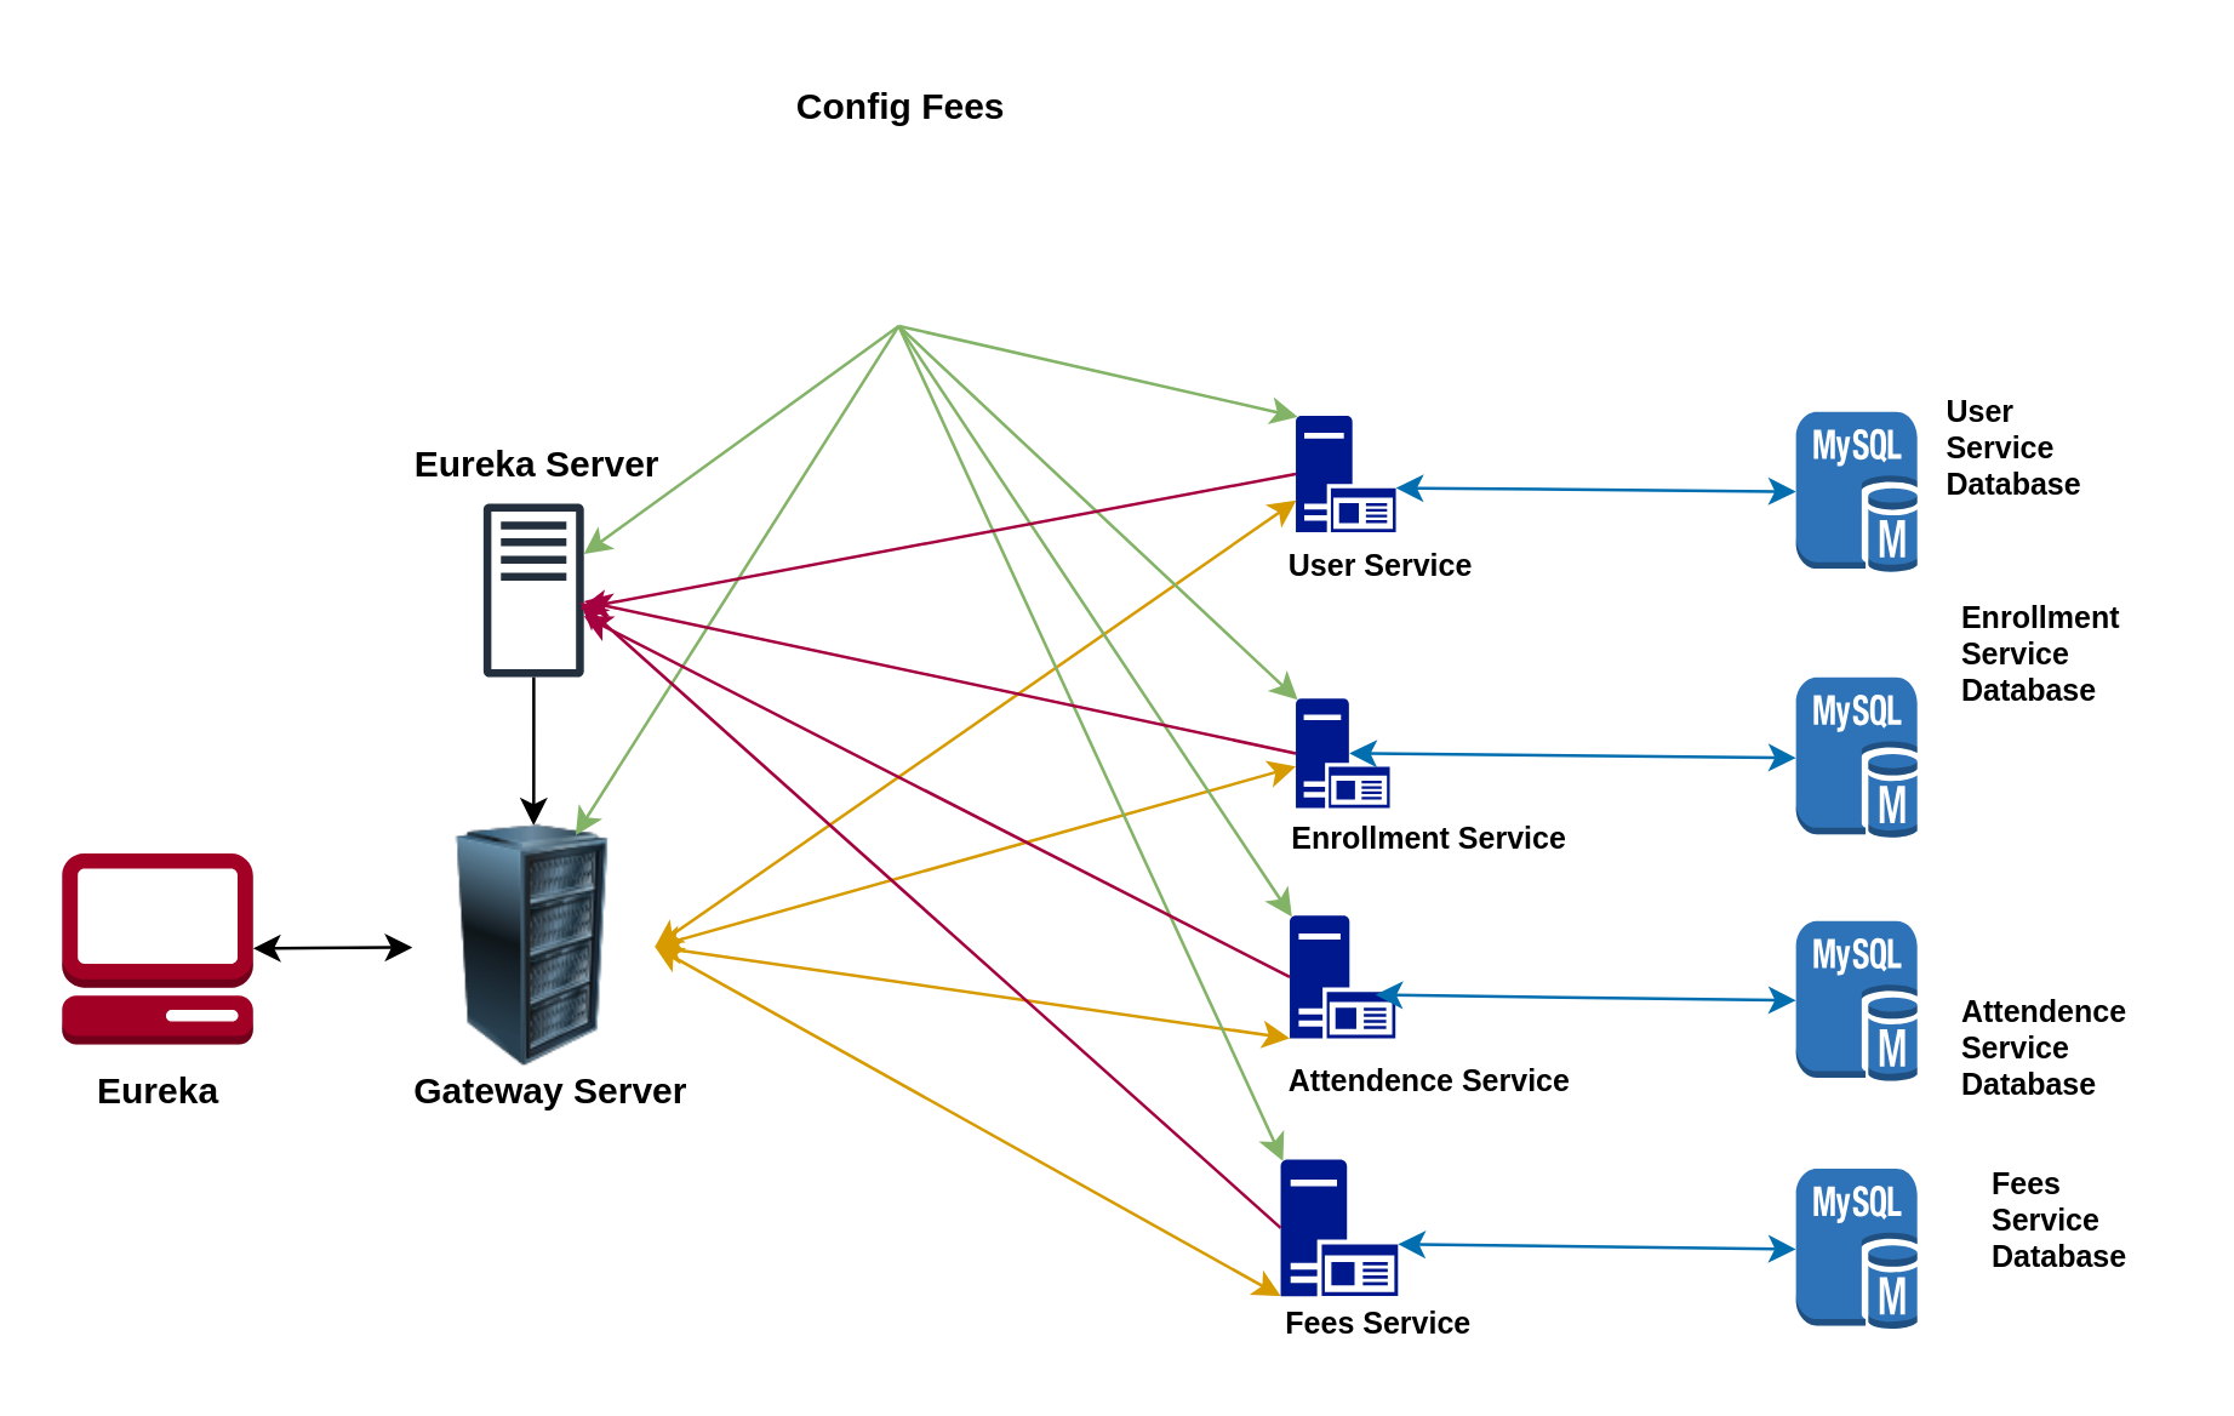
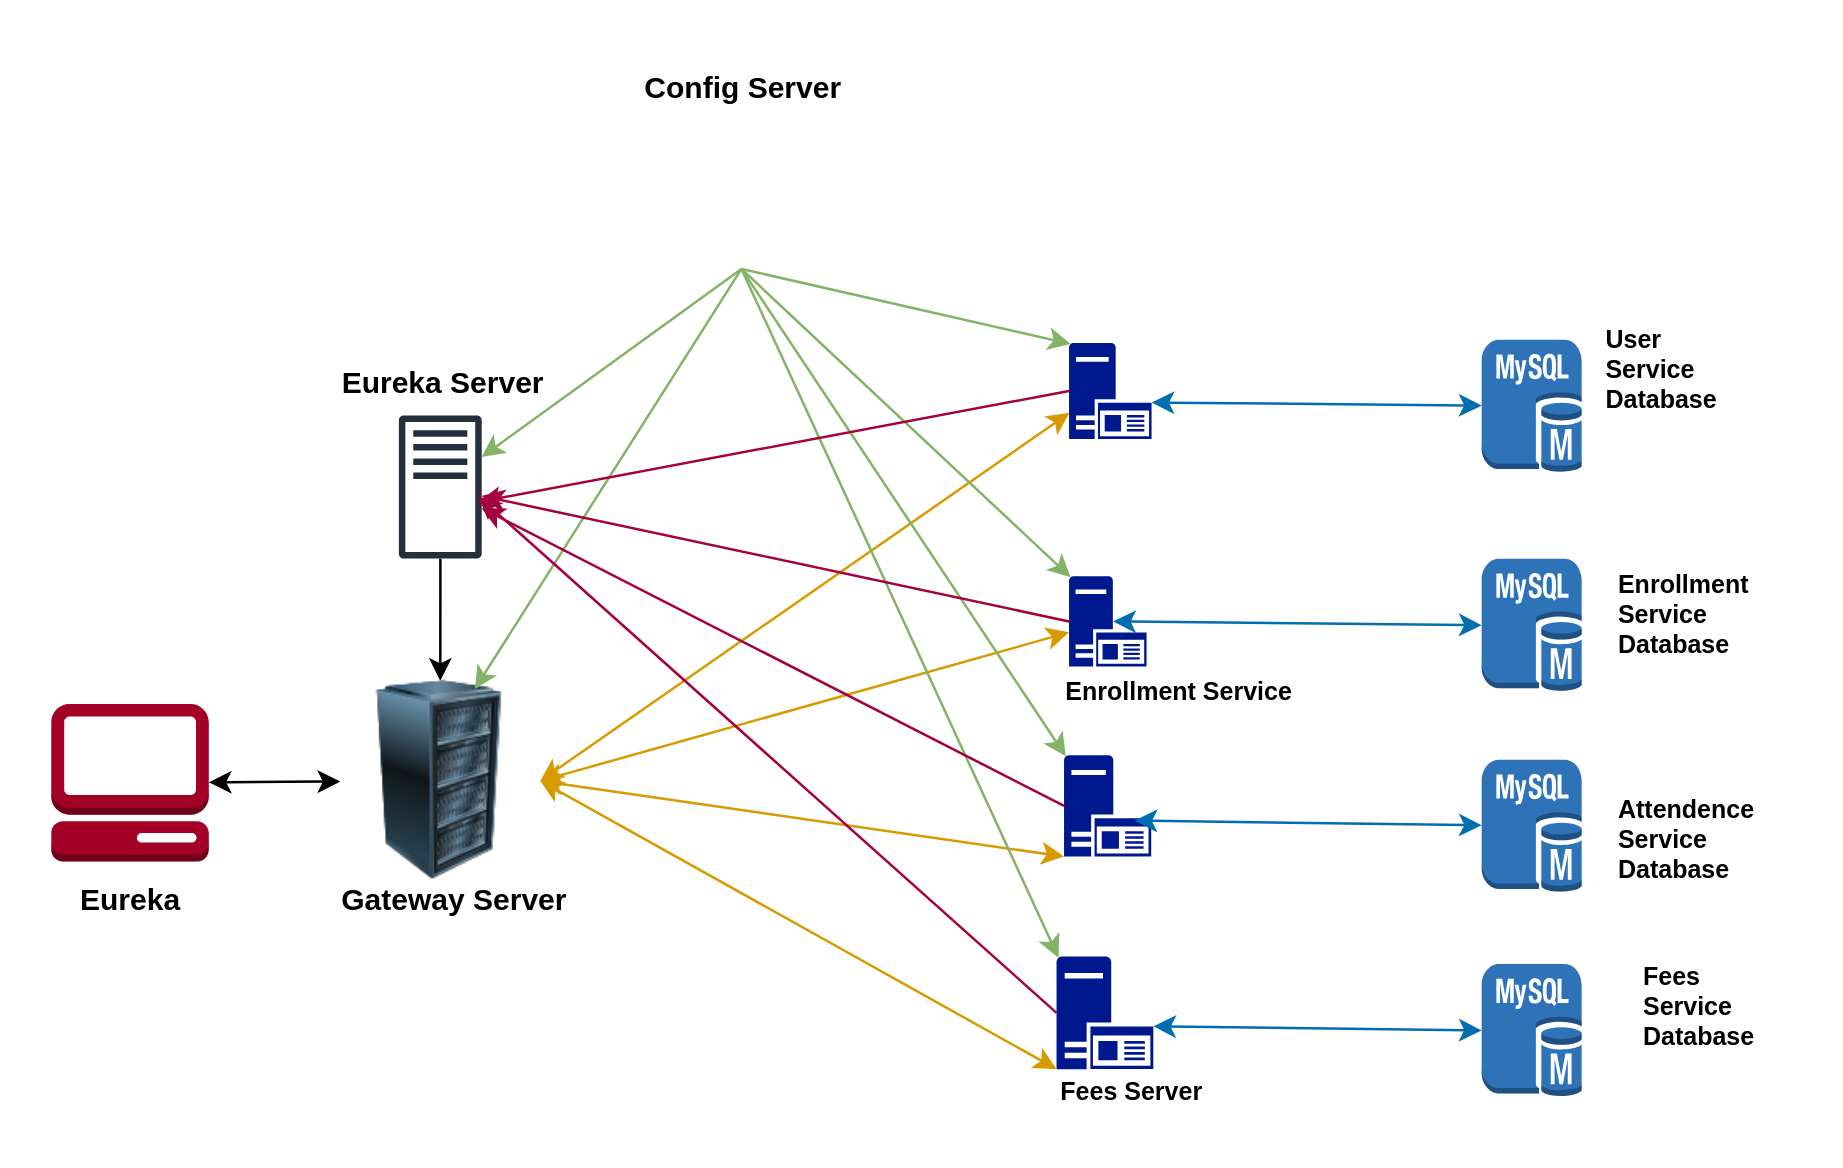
- <mxCell id="6" value="Config Fees" style="text;html=1;align=center;verticalAlign=middle;whiteSpace=wrap;rounded=0;fontStyle=1;" vertex="1" parent="1"><mxGeometry x="242" y="20" width="110" height="30" as="geometry" /></mxCell>
+ <mxCell id="6" value="Config Server" style="text;html=1;align=center;verticalAlign=middle;whiteSpace=wrap;rounded=0;fontStyle=1;" vertex="1" parent="1"><mxGeometry x="242" y="20" width="110" height="30" as="geometry" /></mxCell>
- <mxCell id="13" value="User&amp;nbsp;&lt;span style=&quot;background-color: initial;&quot;&gt;Service&lt;/span&gt;" style="text;html=1;align=left;verticalAlign=middle;whiteSpace=wrap;rounded=0;fontStyle=1;fontSize=10;" vertex="1" parent="1"><mxGeometry x="423" y="177" width="110" height="18" as="geometry" /></mxCell>
- <mxCell id="43" value="&lt;span style=&quot;font-size: 10px;&quot;&gt;Enrollment&lt;/span&gt;&lt;br style=&quot;font-size: 10px;&quot;&gt;&lt;div style=&quot;font-size: 10px;&quot;&gt;&lt;span style=&quot;font-size: 10px;&quot;&gt;Service&lt;/span&gt;&lt;/div&gt;&lt;div style=&quot;font-size: 10px;&quot;&gt;&lt;span style=&quot;font-size: 10px;&quot;&gt;Database&lt;/span&gt;&lt;/div&gt;" style="text;html=1;align=left;verticalAlign=middle;whiteSpace=wrap;rounded=0;fontSize=10;fontStyle=1" vertex="1" parent="1"><mxGeometry x="645" y="199.95" width="60" height="30" as="geometry" /></mxCell>
+ <mxCell id="43" value="&lt;span style=&quot;font-size: 10px;&quot;&gt;Enrollment&lt;/span&gt;&lt;br style=&quot;font-size: 10px;&quot;&gt;&lt;div style=&quot;font-size: 10px;&quot;&gt;&lt;span style=&quot;font-size: 10px;&quot;&gt;Service&lt;/span&gt;&lt;/div&gt;&lt;div style=&quot;font-size: 10px;&quot;&gt;&lt;span style=&quot;font-size: 10px;&quot;&gt;Database&lt;/span&gt;&lt;/div&gt;" style="text;html=1;align=left;verticalAlign=middle;whiteSpace=wrap;rounded=0;fontSize=10;fontStyle=1" vertex="1" parent="1"><mxGeometry x="645" y="229.95" width="60" height="30" as="geometry" /></mxCell>
- <mxCell id="44" value="&lt;span style=&quot;font-size: 10px;&quot;&gt;Attendence&lt;/span&gt;&lt;br style=&quot;font-size: 10px;&quot;&gt;&lt;div style=&quot;font-size: 10px;&quot;&gt;&lt;span style=&quot;font-size: 10px;&quot;&gt;Service&lt;/span&gt;&lt;/div&gt;&lt;div style=&quot;font-size: 10px;&quot;&gt;&lt;span style=&quot;font-size: 10px;&quot;&gt;Database&lt;/span&gt;&lt;/div&gt;" style="text;html=1;align=left;verticalAlign=middle;whiteSpace=wrap;rounded=0;fontSize=10;fontStyle=1" vertex="1" parent="1"><mxGeometry x="645" y="329.74" width="60" height="30" as="geometry" /></mxCell>
+ <mxCell id="44" value="&lt;span style=&quot;font-size: 10px;&quot;&gt;Attendence&lt;/span&gt;&lt;br style=&quot;font-size: 10px;&quot;&gt;&lt;div style=&quot;font-size: 10px;&quot;&gt;&lt;span style=&quot;font-size: 10px;&quot;&gt;Service&lt;/span&gt;&lt;/div&gt;&lt;div style=&quot;font-size: 10px;&quot;&gt;&lt;span style=&quot;font-size: 10px;&quot;&gt;Database&lt;/span&gt;&lt;/div&gt;" style="text;html=1;align=left;verticalAlign=middle;whiteSpace=wrap;rounded=0;fontSize=10;fontStyle=1" vertex="1" parent="1"><mxGeometry x="645" y="319.74" width="60" height="30" as="geometry" /></mxCell>
- <mxCell id="15" value="Attendence Service" style="text;html=1;align=left;verticalAlign=middle;whiteSpace=wrap;rounded=0;fontStyle=1;fontSize=10;" vertex="1" parent="1"><mxGeometry x="423" y="346" width="110" height="19" as="geometry" /></mxCell>
- <mxCell id="16" value="Fees&amp;nbsp;&lt;span style=&quot;background-color: initial;&quot;&gt;Service&lt;/span&gt;" style="text;html=1;align=left;verticalAlign=middle;whiteSpace=wrap;rounded=0;fontStyle=1;fontSize=10;" vertex="1" parent="1"><mxGeometry x="422" y="427" width="110" height="18" as="geometry" /></mxCell>
+ <mxCell id="16" value="Fees&amp;nbsp;&lt;span style=&quot;background-color: initial;&quot;&gt;Server&lt;/span&gt;" style="text;html=1;align=left;verticalAlign=middle;whiteSpace=wrap;rounded=0;fontStyle=1;fontSize=10;" vertex="1" parent="1"><mxGeometry x="422" y="427" width="110" height="18" as="geometry" /></mxCell>
